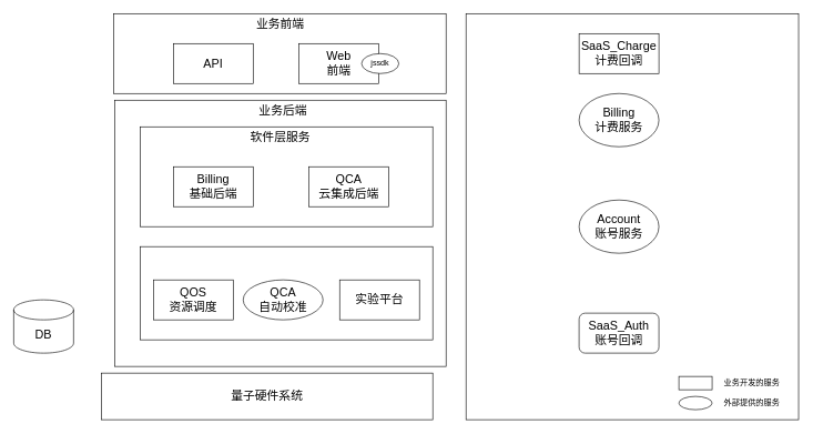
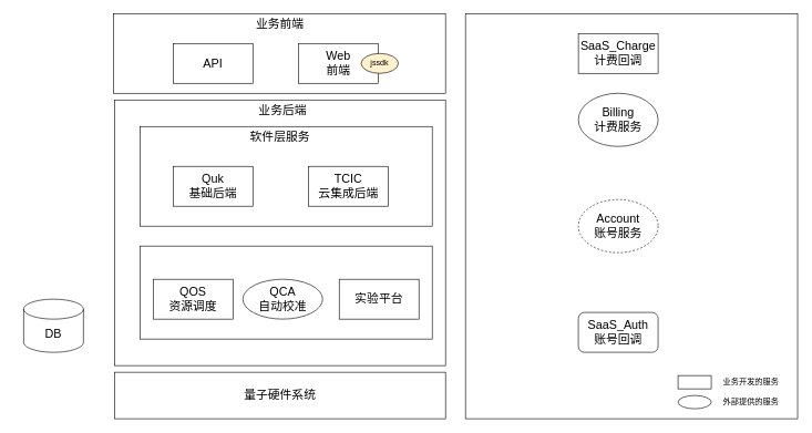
- <mxCell id="12" value="jssdk" style="ellipse;whiteSpace=wrap;html=1;" vertex="1" parent="1"><mxGeometry x="543" y="80" width="56" height="30" as="geometry" /></mxCell>
+ <mxCell id="12" value="jssdk" style="ellipse;whiteSpace=wrap;html=1;fillColor=#fff2cc;" vertex="1" parent="1"><mxGeometry x="543" y="80" width="56" height="30" as="geometry" /></mxCell>
- <mxCell id="8" value="&lt;font style=&quot;font-size: 18px;&quot;&gt;Billing&lt;br&gt;基础后端&lt;br&gt;&lt;/font&gt;" style="rounded=0;whiteSpace=wrap;html=1;" vertex="1" parent="1"><mxGeometry x="260" y="250" width="120" height="60" as="geometry" /></mxCell>
+ <mxCell id="8" value="&lt;font style=&quot;font-size: 18px;&quot;&gt;Quk&lt;br&gt;基础后端&lt;br&gt;&lt;/font&gt;" style="rounded=0;whiteSpace=wrap;html=1;" vertex="1" parent="1"><mxGeometry x="260" y="250" width="120" height="60" as="geometry" /></mxCell>
- <mxCell id="14" value="&lt;font style=&quot;font-size: 18px;&quot;&gt;QCA&lt;br&gt;云集成后端&lt;br&gt;&lt;/font&gt;" style="rounded=0;whiteSpace=wrap;html=1;" vertex="1" parent="1"><mxGeometry x="464" y="250" width="120" height="60" as="geometry" /></mxCell>
+ <mxCell id="14" value="&lt;font style=&quot;font-size: 18px;&quot;&gt;TCIC&lt;br&gt;云集成后端&lt;br&gt;&lt;/font&gt;" style="rounded=0;whiteSpace=wrap;html=1;" vertex="1" parent="1"><mxGeometry x="464" y="250" width="120" height="60" as="geometry" /></mxCell>
- <mxCell id="23" value="&lt;font style=&quot;font-size: 18px;&quot;&gt;Account&lt;br&gt;账号服务&lt;/font&gt;" style="ellipse;whiteSpace=wrap;html=1;" vertex="1" parent="1"><mxGeometry x="870" y="300" width="120" height="80" as="geometry" /></mxCell>
+ <mxCell id="23" value="&lt;font style=&quot;font-size: 18px;&quot;&gt;Account&lt;br&gt;账号服务&lt;/font&gt;" style="ellipse;whiteSpace=wrap;html=1;dashed=1;" vertex="1" parent="1"><mxGeometry x="870" y="300" width="120" height="80" as="geometry" /></mxCell>
- <mxCell id="10" value="&lt;font style=&quot;font-size: 18px;&quot;&gt;DB&lt;/font&gt;" style="shape=cylinder3;whiteSpace=wrap;html=1;boundedLbl=1;backgroundOutline=1;size=15;" vertex="1" parent="1"><mxGeometry x="20" y="450" width="90" height="80" as="geometry" /></mxCell>
+ <mxCell id="10" value="&lt;font style=&quot;font-size: 18px;&quot;&gt;DB&lt;/font&gt;" style="shape=cylinder3;whiteSpace=wrap;html=1;boundedLbl=1;backgroundOutline=1;size=15;" vertex="1" parent="1"><mxGeometry x="35" y="450" width="90" height="80" as="geometry" /></mxCell>
- <mxCell id="13" value="&lt;font style=&quot;font-size: 18px;&quot;&gt;量子硬件系统&lt;/font&gt;" style="rounded=0;whiteSpace=wrap;html=1;" vertex="1" parent="1"><mxGeometry x="152" y="560" width="498" height="70" as="geometry" /></mxCell>
+ <mxCell id="13" value="&lt;font style=&quot;font-size: 18px;&quot;&gt;量子硬件系统&lt;/font&gt;" style="rounded=0;whiteSpace=wrap;html=1;" vertex="1" parent="1"><mxGeometry x="172" y="560" width="498" height="70" as="geometry" /></mxCell>
